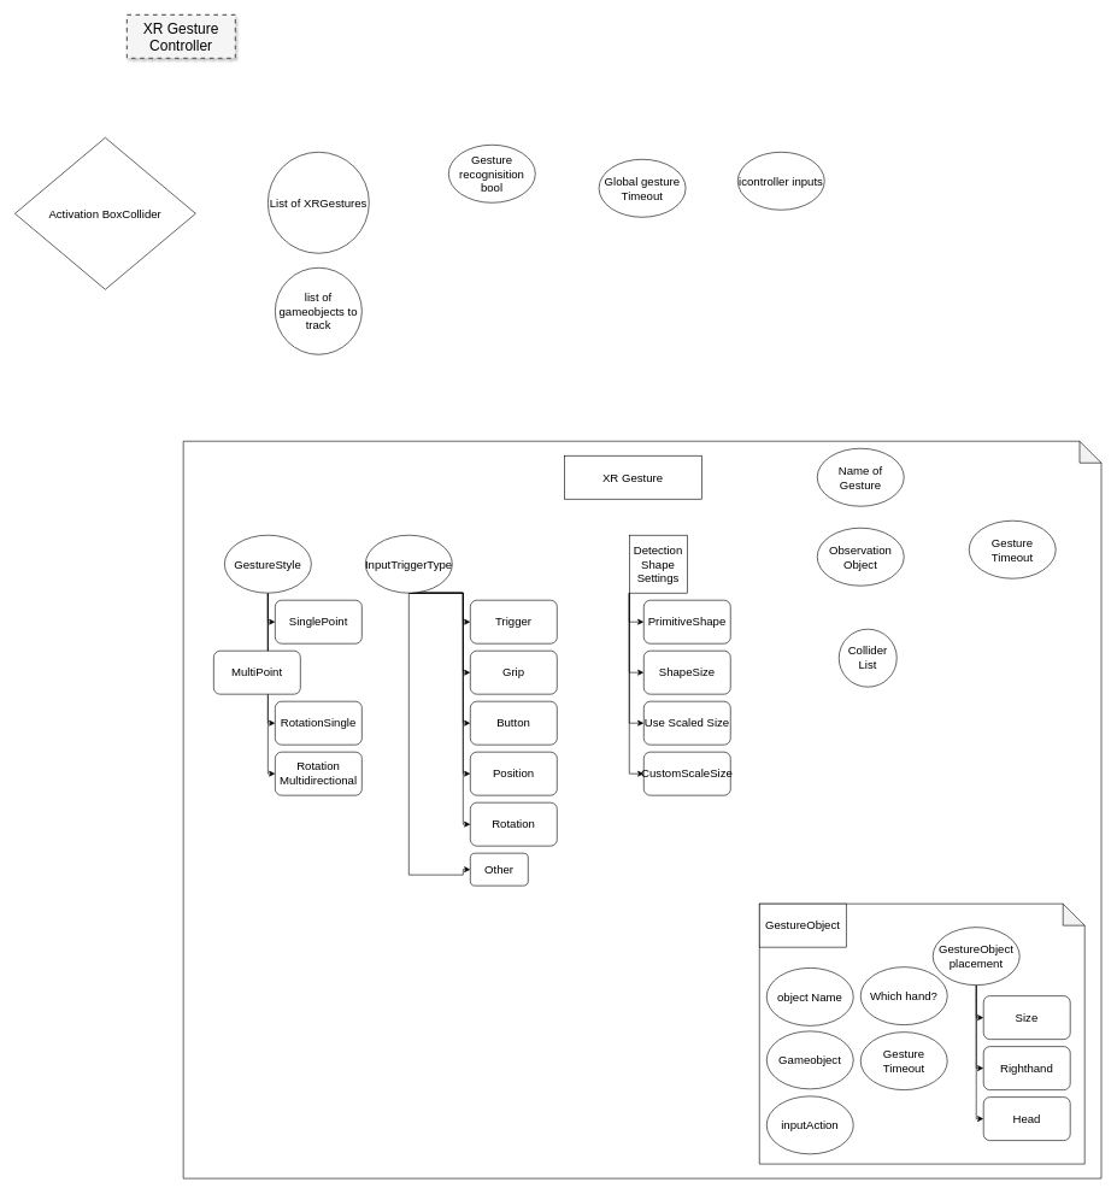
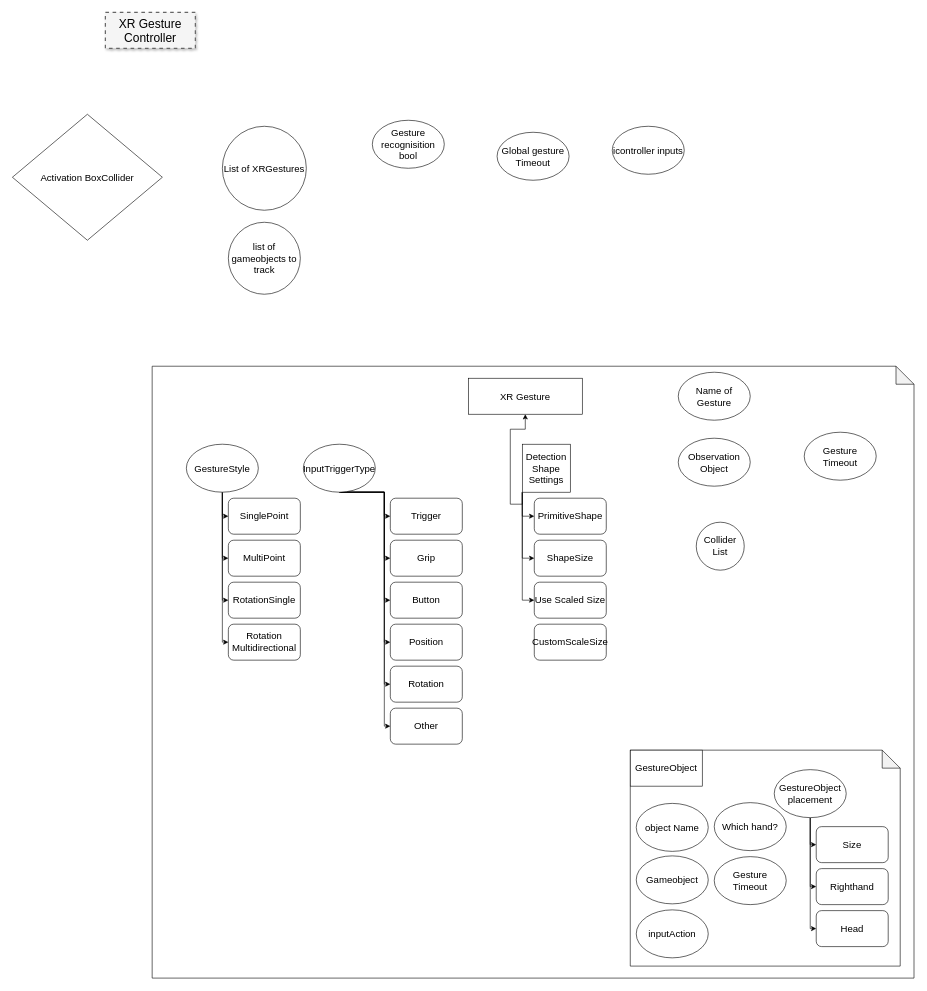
- <mxCell id="34" value="MultiPoint" style="rounded=1;whiteSpace=wrap;html=1;fontSize=16;" vertex="1" parent="1"><mxGeometry x="295" y="900" width="120" height="60" as="geometry" /></mxCell>
+ <mxCell id="34" value="MultiPoint" style="rounded=1;whiteSpace=wrap;html=1;fontSize=16;" vertex="1" parent="1"><mxGeometry x="380" y="900" width="120" height="60" as="geometry" /></mxCell>
- <mxCell id="21" style="edgeStyle=orthogonalEdgeStyle;rounded=0;orthogonalLoop=1;jettySize=auto;html=1;exitX=0;exitY=1;exitDx=0;exitDy=0;entryX=0;entryY=0.5;entryDx=0;entryDy=0;fontSize=16;" edge="1" parent="1" source="22" target="26"><mxGeometry relative="1" as="geometry" /></mxCell>
+ <mxCell id="21" style="edgeStyle=orthogonalEdgeStyle;rounded=0;orthogonalLoop=1;jettySize=auto;html=1;exitX=0;exitY=1;exitDx=0;exitDy=0;fontSize=16;" edge="1" parent="1" source="22" target="37"><mxGeometry relative="1" as="geometry" /></mxCell>
- <mxCell id="27" value="Other" style="rounded=1;whiteSpace=wrap;html=1;fontSize=16;" vertex="1" parent="1"><mxGeometry x="650" y="1180" width="80" height="45" as="geometry" /></mxCell>
+ <mxCell id="27" value="Other" style="rounded=1;whiteSpace=wrap;html=1;fontSize=16;" vertex="1" parent="1"><mxGeometry x="650" y="1180" width="120" height="60" as="geometry" /></mxCell>
